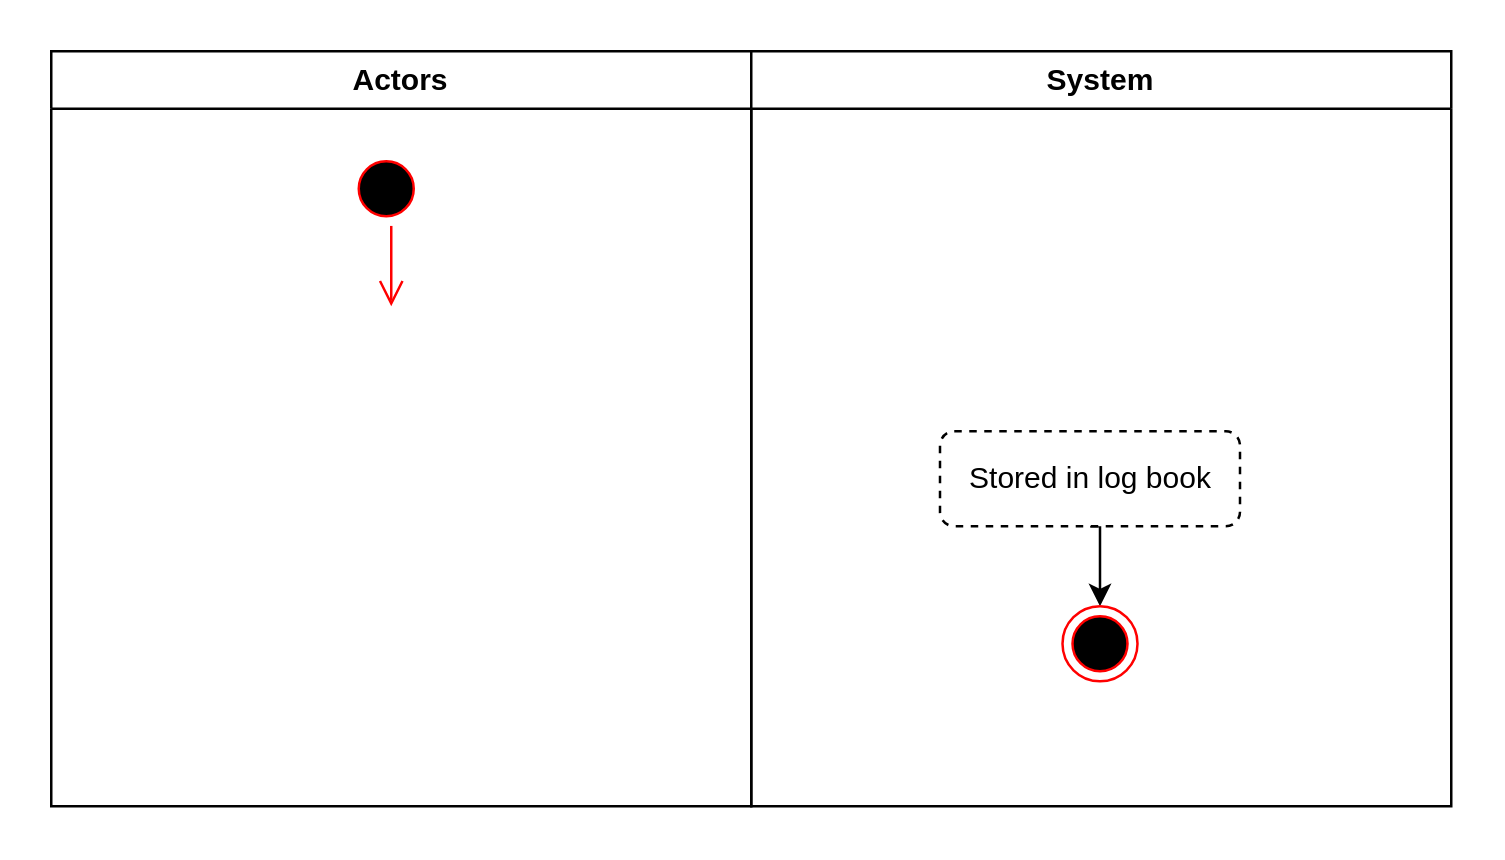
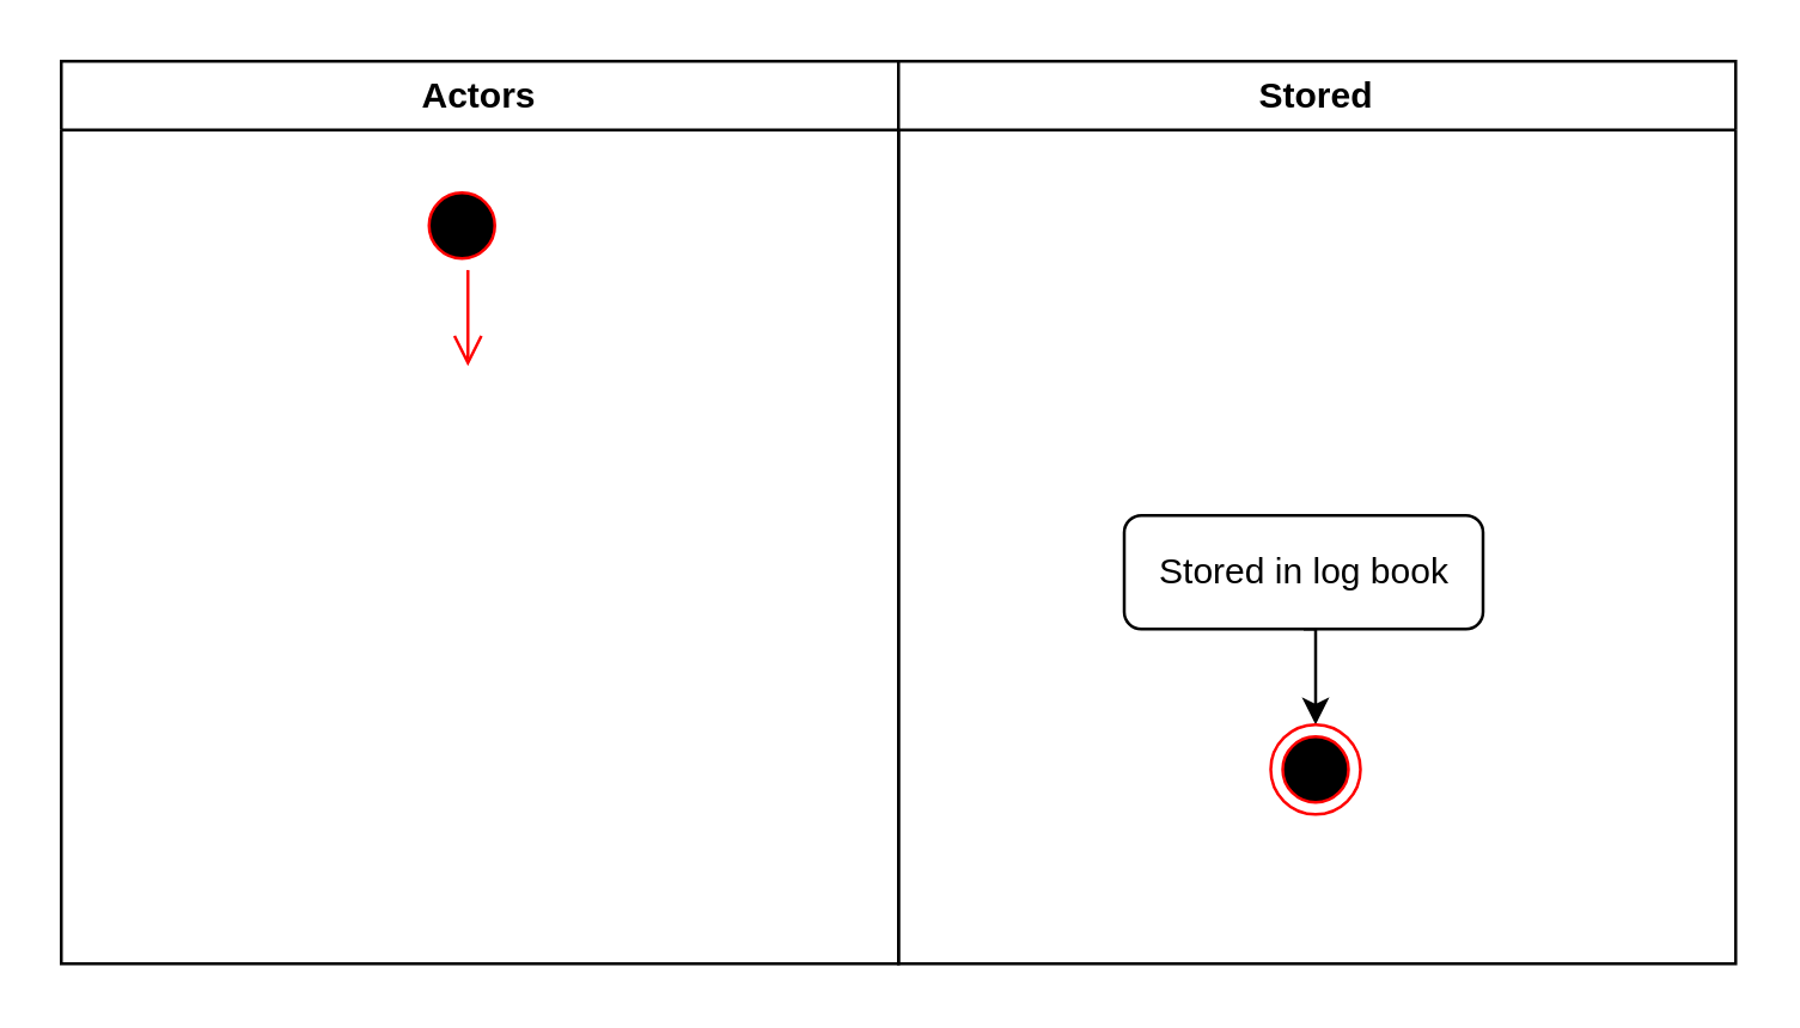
- <mxCell id="5" value="System" style="swimlane;whiteSpace=wrap" parent="1" vertex="1"><mxGeometry x="300" y="20" width="280" height="302" as="geometry" /></mxCell>
+ <mxCell id="5" value="Stored" style="swimlane;whiteSpace=wrap" parent="1" vertex="1"><mxGeometry x="300" y="20" width="280" height="302" as="geometry" /></mxCell>
- <mxCell id="7" value="Stored in log book" style="rounded=1;whiteSpace=wrap;html=1;dashed=1;" vertex="1" parent="5"><mxGeometry x="75.5" y="152" width="120" height="38" as="geometry" /></mxCell>
+ <mxCell id="7" value="Stored in log book" style="rounded=1;whiteSpace=wrap;html=1;" vertex="1" parent="5"><mxGeometry x="75.5" y="152" width="120" height="38" as="geometry" /></mxCell>
